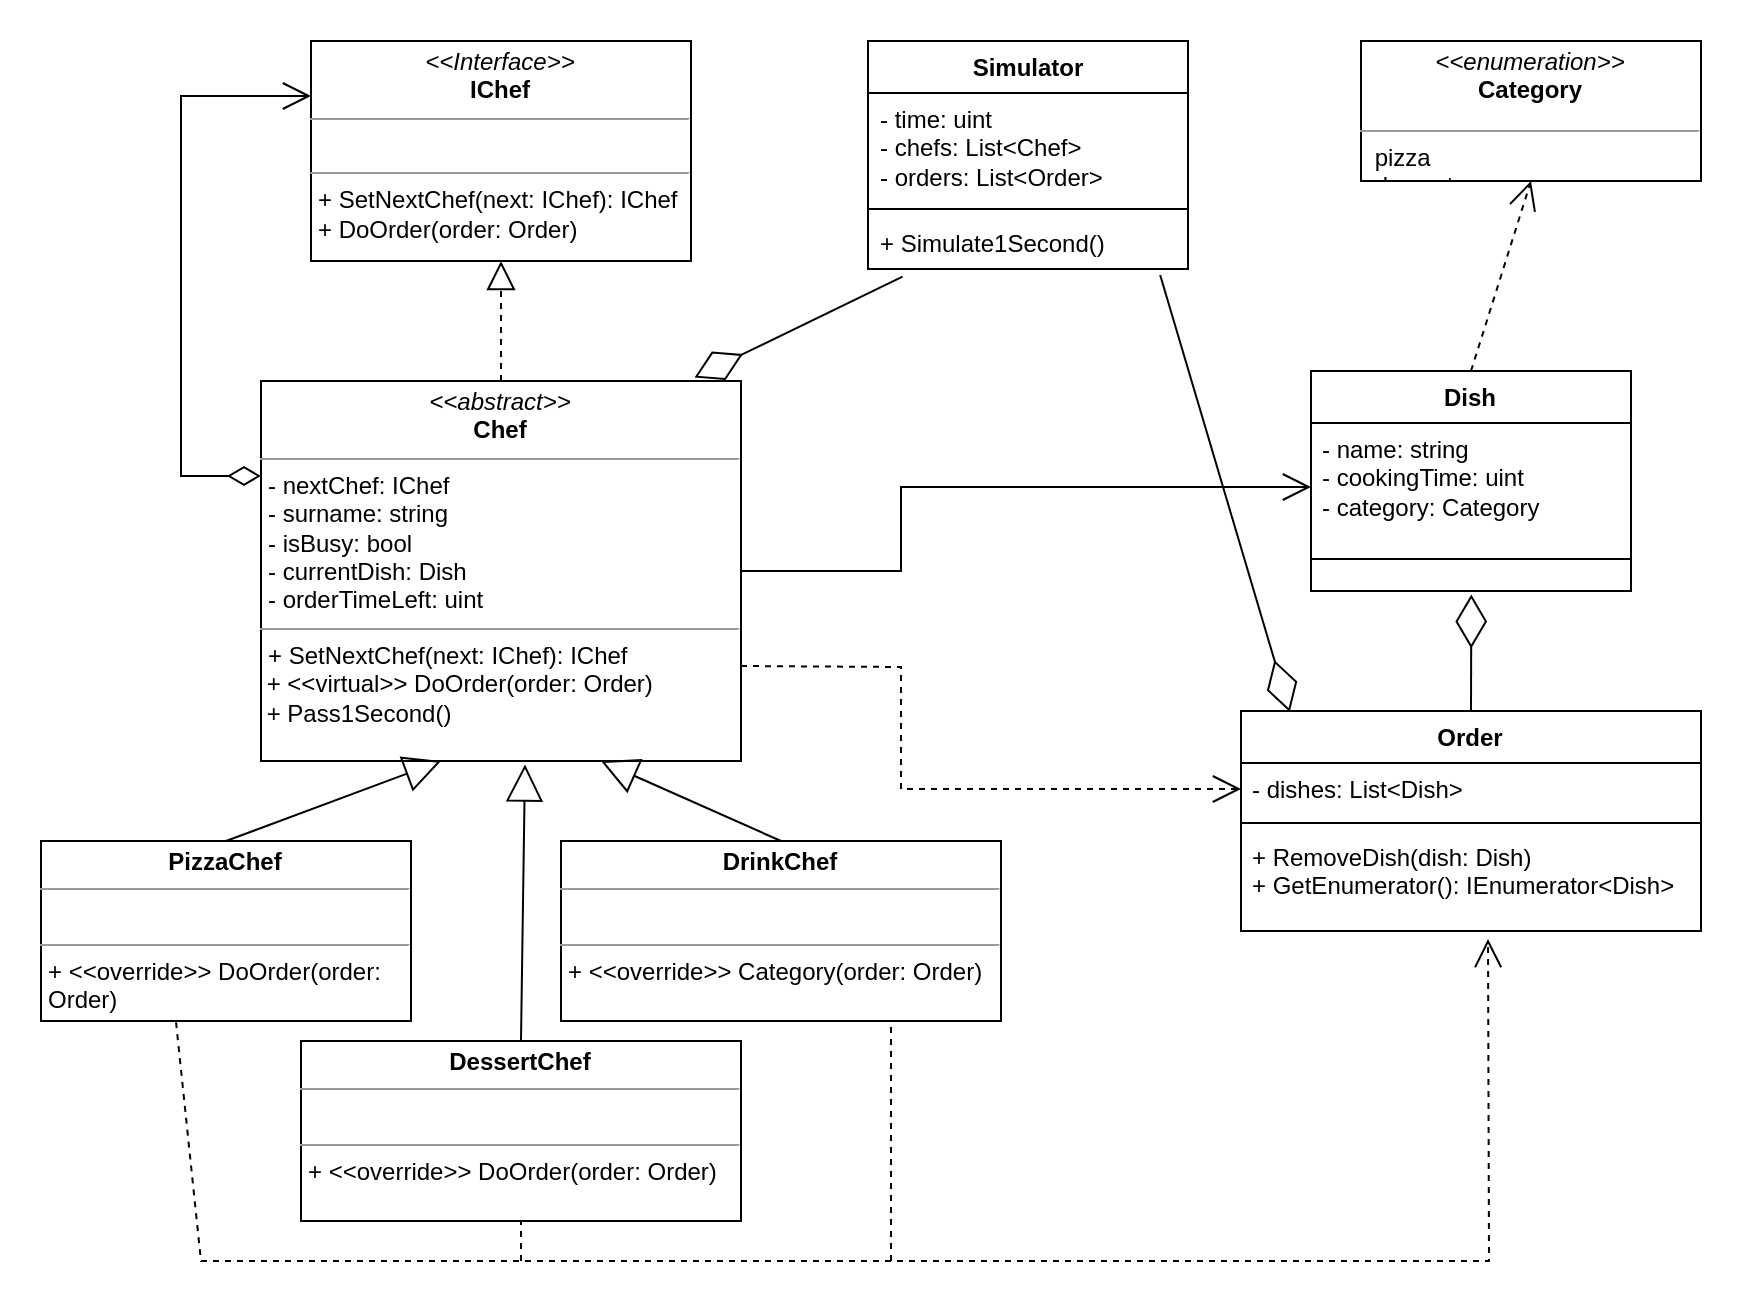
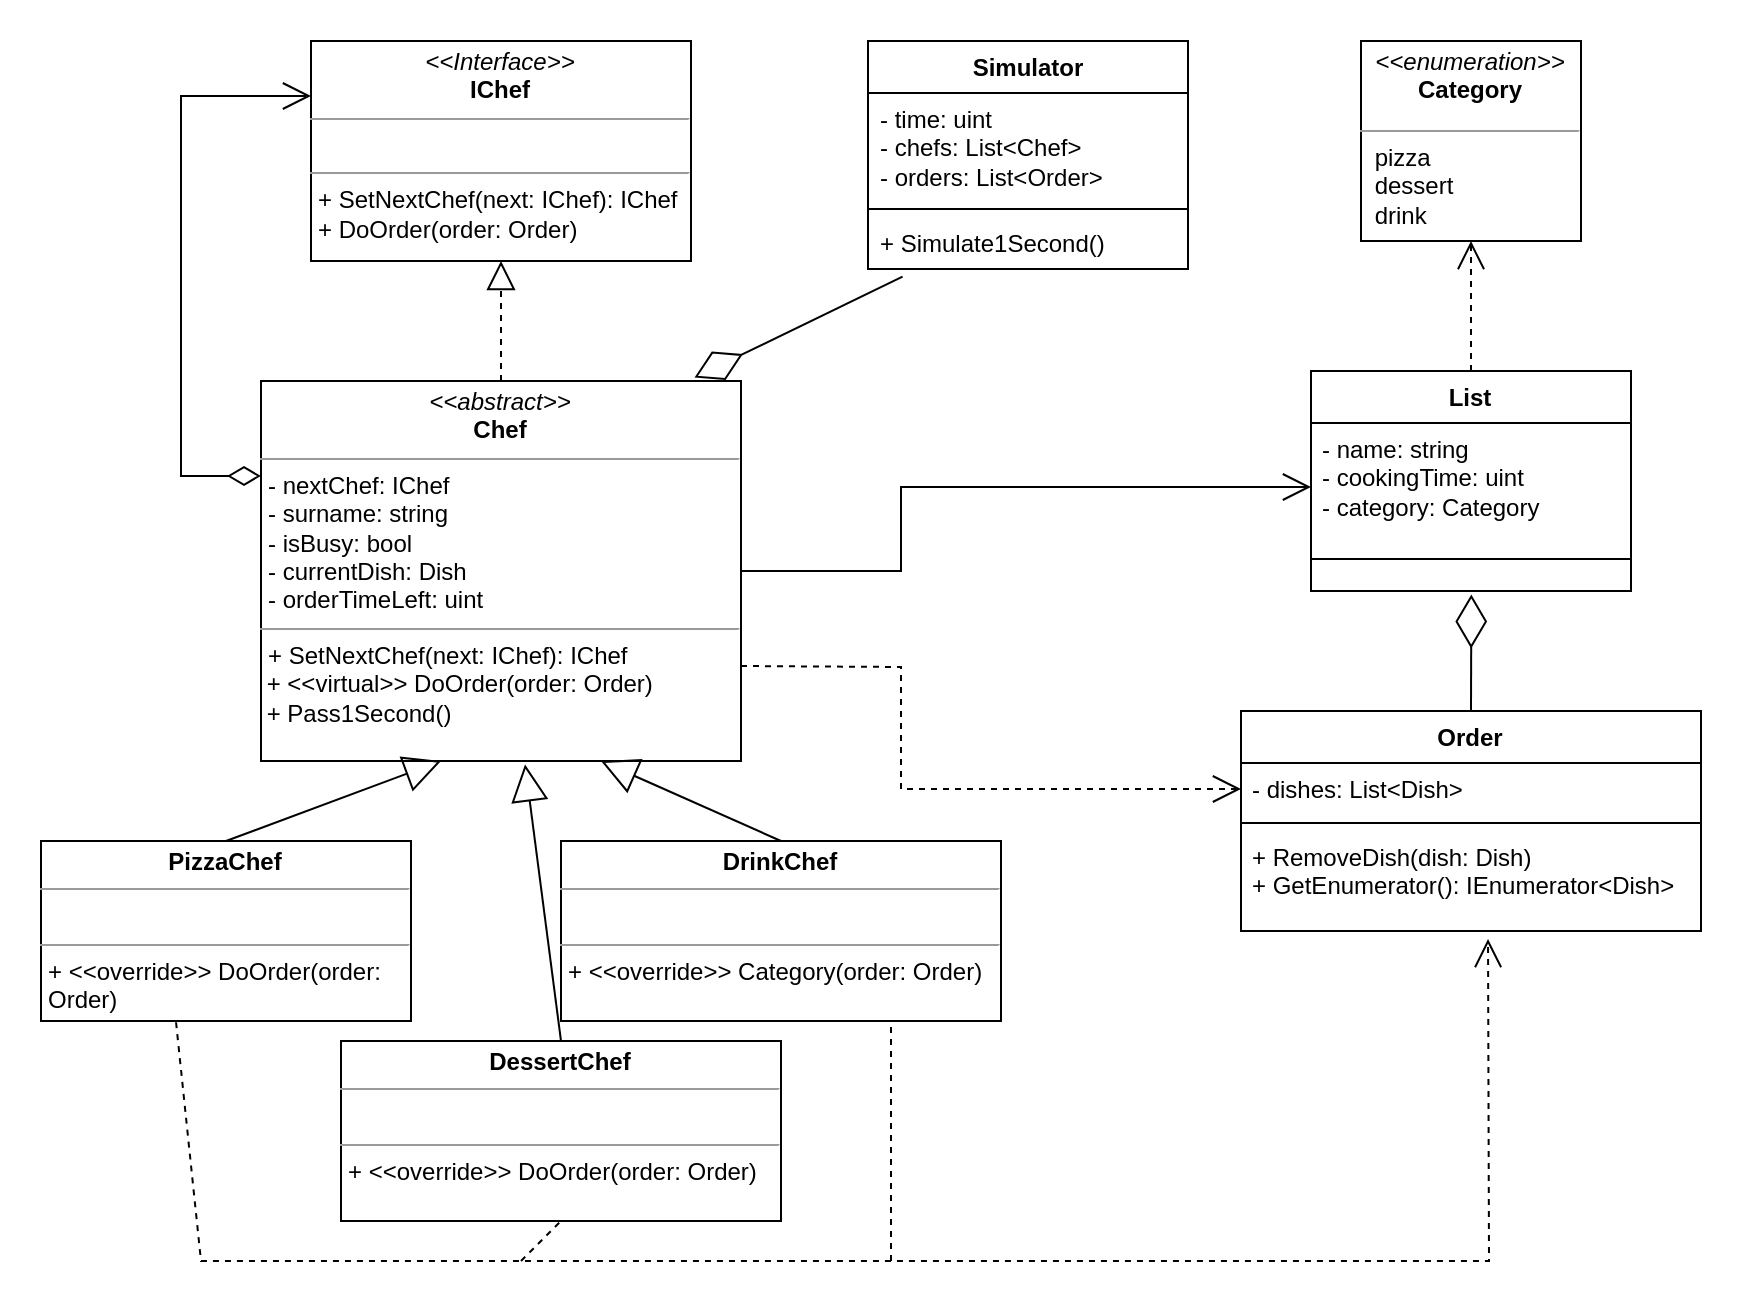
- <mxCell id="24" value="&lt;p style=&quot;margin: 4px 0px 0px;&quot;&gt;&lt;/p&gt;&lt;div style=&quot;text-align: center;&quot;&gt;&lt;i style=&quot;background-color: initial;&quot;&gt;&amp;lt;&amp;lt;enumeration&amp;gt;&amp;gt;&lt;/i&gt;&lt;/div&gt;&lt;b&gt;&lt;div style=&quot;text-align: center;&quot;&gt;&lt;b style=&quot;background-color: initial;&quot;&gt;Category&lt;/b&gt;&lt;/div&gt;&lt;/b&gt;&lt;p&gt;&lt;/p&gt;&lt;hr size=&quot;1&quot;&gt;&lt;p style=&quot;margin:0px;margin-left:4px;&quot;&gt;&amp;nbsp;pizza&lt;/p&gt;&lt;p style=&quot;margin:0px;margin-left:4px;&quot;&gt;&amp;nbsp;dessert&lt;/p&gt;&lt;p style=&quot;margin:0px;margin-left:4px;&quot;&gt;&amp;nbsp;drink&lt;/p&gt;&lt;p style=&quot;margin:0px;margin-left:4px;&quot;&gt;&lt;br&gt;&lt;/p&gt;" style="verticalAlign=top;align=left;overflow=fill;fontSize=12;fontFamily=Helvetica;html=1;whiteSpace=wrap;" parent="1" vertex="1"><mxGeometry x="680" y="20" width="170" height="70" as="geometry" /></mxCell>
+ <mxCell id="24" value="&lt;p style=&quot;margin: 4px 0px 0px;&quot;&gt;&lt;/p&gt;&lt;div style=&quot;text-align: center;&quot;&gt;&lt;i style=&quot;background-color: initial;&quot;&gt;&amp;lt;&amp;lt;enumeration&amp;gt;&amp;gt;&lt;/i&gt;&lt;/div&gt;&lt;b&gt;&lt;div style=&quot;text-align: center;&quot;&gt;&lt;b style=&quot;background-color: initial;&quot;&gt;Category&lt;/b&gt;&lt;/div&gt;&lt;/b&gt;&lt;p&gt;&lt;/p&gt;&lt;hr size=&quot;1&quot;&gt;&lt;p style=&quot;margin:0px;margin-left:4px;&quot;&gt;&amp;nbsp;pizza&lt;/p&gt;&lt;p style=&quot;margin:0px;margin-left:4px;&quot;&gt;&amp;nbsp;dessert&lt;/p&gt;&lt;p style=&quot;margin:0px;margin-left:4px;&quot;&gt;&amp;nbsp;drink&lt;/p&gt;&lt;p style=&quot;margin:0px;margin-left:4px;&quot;&gt;&lt;br&gt;&lt;/p&gt;" style="verticalAlign=top;align=left;overflow=fill;fontSize=12;fontFamily=Helvetica;html=1;whiteSpace=wrap;" parent="1" vertex="1"><mxGeometry x="680" y="20" width="110" height="100" as="geometry" /></mxCell>
- <mxCell id="12" value="Dish" style="swimlane;fontStyle=1;align=center;verticalAlign=top;childLayout=stackLayout;horizontal=1;startSize=26;horizontalStack=0;resizeParent=1;resizeParentMax=0;resizeLast=0;collapsible=1;marginBottom=0;whiteSpace=wrap;html=1;" parent="1" vertex="1"><mxGeometry x="655" y="185" width="160" height="110" as="geometry" /></mxCell>
+ <mxCell id="12" value="List" style="swimlane;fontStyle=1;align=center;verticalAlign=top;childLayout=stackLayout;horizontal=1;startSize=26;horizontalStack=0;resizeParent=1;resizeParentMax=0;resizeLast=0;collapsible=1;marginBottom=0;whiteSpace=wrap;html=1;" parent="1" vertex="1"><mxGeometry x="655" y="185" width="160" height="110" as="geometry" /></mxCell>
- <mxCell id="27" value="" style="endArrow=diamondThin;endFill=0;endSize=24;html=1;rounded=0;exitX=0.913;exitY=1.115;exitDx=0;exitDy=0;entryX=0.106;entryY=0.004;entryDx=0;entryDy=0;entryPerimeter=0;exitPerimeter=0;" parent="1" source="23" target="16" edge="1"><mxGeometry width="160" relative="1" as="geometry"><mxPoint x="815" y="370" as="sourcePoint" /><mxPoint x="815" y="312" as="targetPoint" /></mxGeometry></mxCell>
- <mxCell id="7" value="&lt;p style=&quot;margin:0px;margin-top:4px;text-align:center;&quot;&gt;&lt;b&gt;DessertChef&lt;/b&gt;&lt;/p&gt;&lt;hr size=&quot;1&quot;&gt;&lt;p style=&quot;margin:0px;margin-left:4px;&quot;&gt;&lt;br&gt;&lt;/p&gt;&lt;hr size=&quot;1&quot;&gt;&lt;p style=&quot;margin:0px;margin-left:4px;&quot;&gt;+ &amp;lt;&amp;lt;override&amp;gt;&amp;gt;&amp;nbsp;DoOrder(order: Order)&lt;br&gt;&lt;/p&gt;" style="verticalAlign=top;align=left;overflow=fill;fontSize=12;fontFamily=Helvetica;html=1;whiteSpace=wrap;" parent="1" vertex="1"><mxGeometry x="150" y="520" width="220" height="90" as="geometry" /></mxCell>
+ <mxCell id="7" value="&lt;p style=&quot;margin:0px;margin-top:4px;text-align:center;&quot;&gt;&lt;b&gt;DessertChef&lt;/b&gt;&lt;/p&gt;&lt;hr size=&quot;1&quot;&gt;&lt;p style=&quot;margin:0px;margin-left:4px;&quot;&gt;&lt;br&gt;&lt;/p&gt;&lt;hr size=&quot;1&quot;&gt;&lt;p style=&quot;margin:0px;margin-left:4px;&quot;&gt;+ &amp;lt;&amp;lt;override&amp;gt;&amp;gt;&amp;nbsp;DoOrder(order: Order)&lt;br&gt;&lt;/p&gt;" style="verticalAlign=top;align=left;overflow=fill;fontSize=12;fontFamily=Helvetica;html=1;whiteSpace=wrap;" parent="1" vertex="1"><mxGeometry x="170" y="520" width="220" height="90" as="geometry" /></mxCell>
